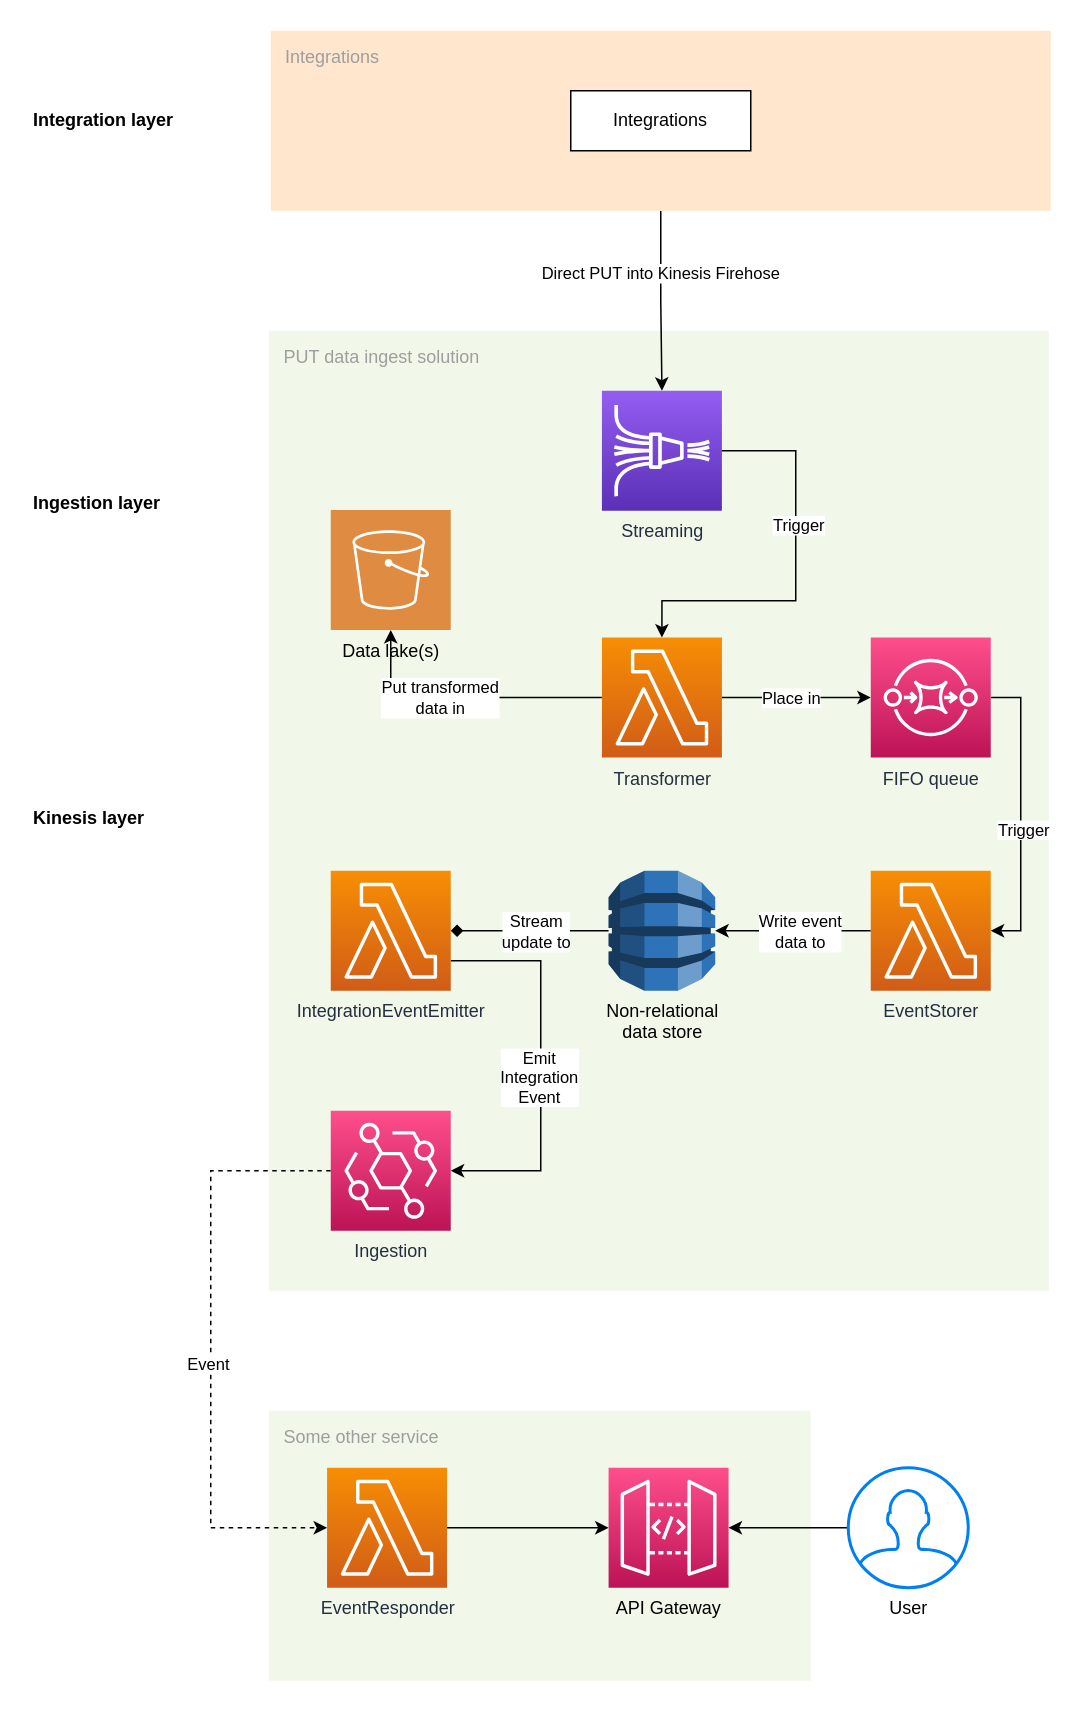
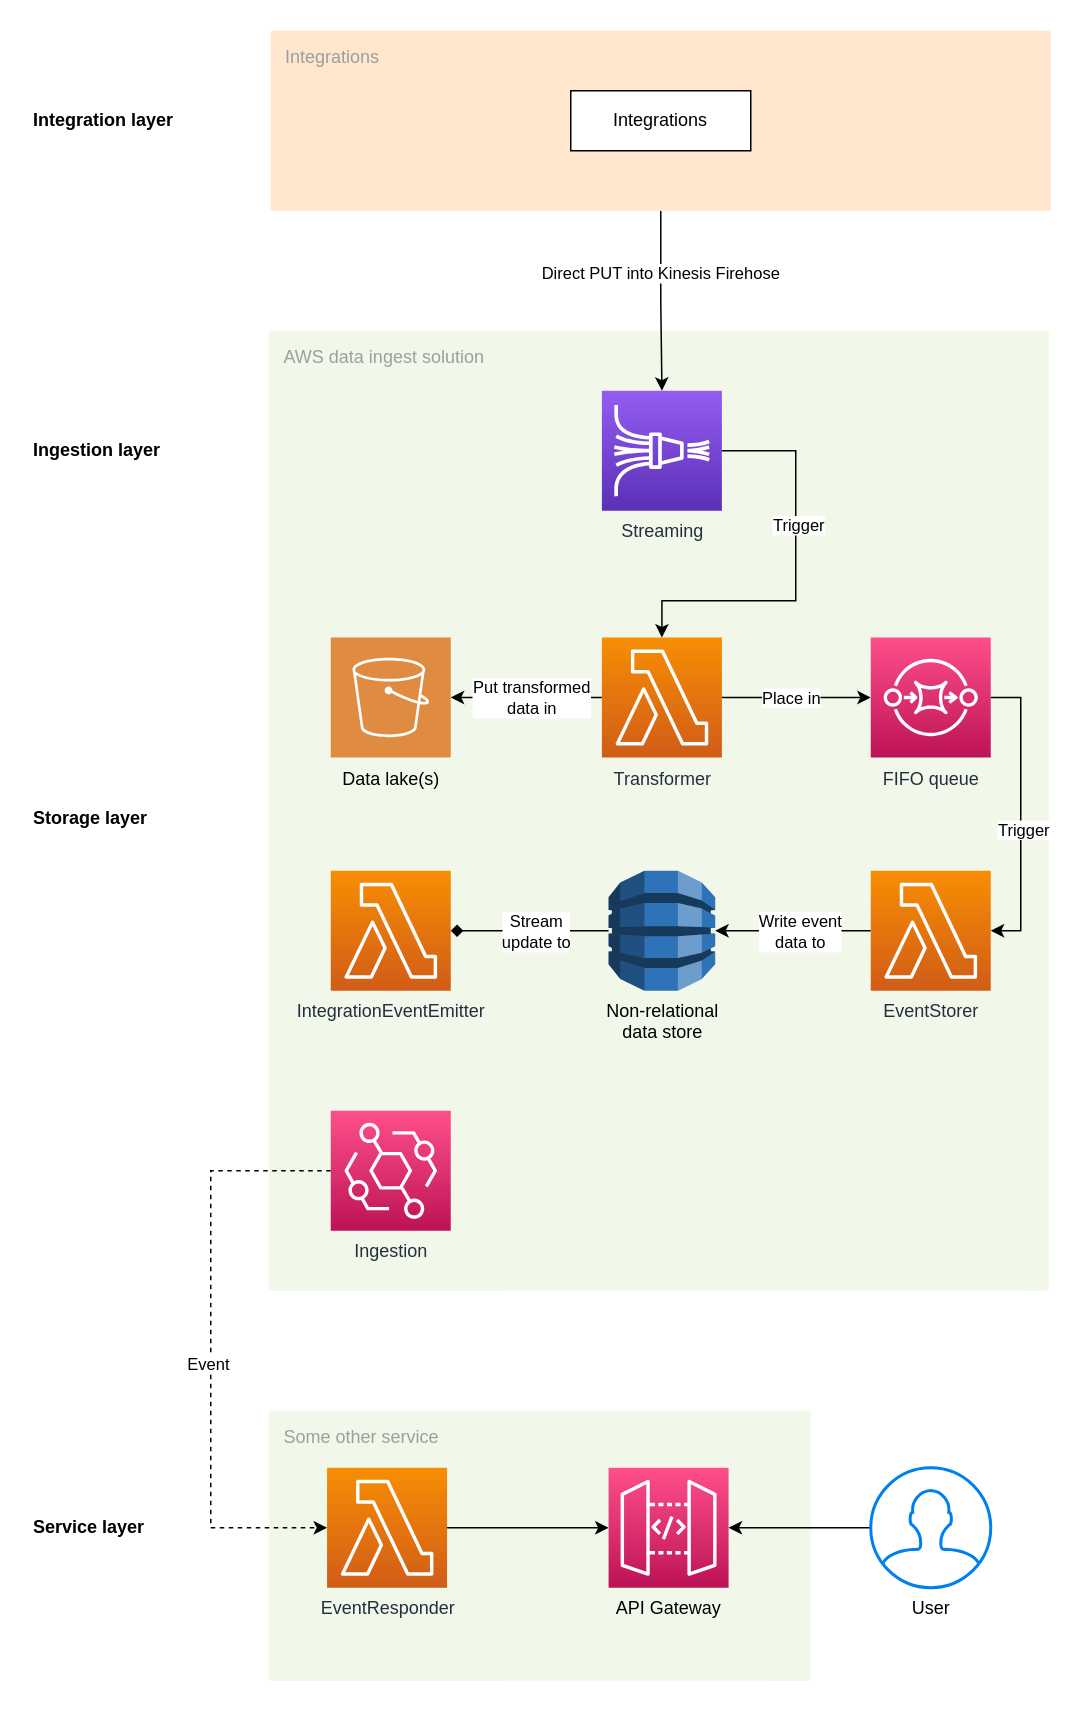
- <mxCell id="3" value="PUT data ingest solution" style="sketch=0;points=[[0,0,0],[0.25,0,0],[0.5,0,0],[0.75,0,0],[1,0,0],[1,0.25,0],[1,0.5,0],[1,0.75,0],[1,1,0],[0.75,1,0],[0.5,1,0],[0.25,1,0],[0,1,0],[0,0.75,0],[0,0.5,0],[0,0.25,0]];rounded=1;absoluteArcSize=1;arcSize=2;html=1;strokeColor=none;gradientColor=none;shadow=0;dashed=0;fontSize=12;fontColor=#9E9E9E;align=left;verticalAlign=top;spacing=10;spacingTop=-4;fillColor=#F1F8E9;" parent="1" vertex="1"><mxGeometry x="178.77" y="220" width="520" height="640" as="geometry" /></mxCell>
+ <mxCell id="3" value="AWS data ingest solution" style="sketch=0;points=[[0,0,0],[0.25,0,0],[0.5,0,0],[0.75,0,0],[1,0,0],[1,0.25,0],[1,0.5,0],[1,0.75,0],[1,1,0],[0.75,1,0],[0.5,1,0],[0.25,1,0],[0,1,0],[0,0.75,0],[0,0.5,0],[0,0.25,0]];rounded=1;absoluteArcSize=1;arcSize=2;html=1;strokeColor=none;gradientColor=none;shadow=0;dashed=0;fontSize=12;fontColor=#9E9E9E;align=left;verticalAlign=top;spacing=10;spacingTop=-4;fillColor=#F1F8E9;" parent="1" vertex="1"><mxGeometry x="178.77" y="220" width="520" height="640" as="geometry" /></mxCell>
- <mxCell id="13" value="Ingestion layer" style="text;html=1;strokeColor=none;fillColor=none;align=left;verticalAlign=middle;whiteSpace=wrap;rounded=0;fontStyle=1" parent="1" vertex="1"><mxGeometry x="20" y="322.5" width="100" height="25" as="geometry" /></mxCell>
+ <mxCell id="13" value="Ingestion layer" style="text;html=1;strokeColor=none;fillColor=none;align=left;verticalAlign=middle;whiteSpace=wrap;rounded=0;fontStyle=1" parent="1" vertex="1"><mxGeometry x="20" y="287.5" width="100" height="25" as="geometry" /></mxCell>
- <mxCell id="22" value="Data lake(s)" style="sketch=0;pointerEvents=1;shadow=0;dashed=0;html=1;strokeColor=none;fillColor=#DF8C42;labelPosition=center;verticalLabelPosition=bottom;verticalAlign=top;align=center;outlineConnect=0;shape=mxgraph.veeam2.aws_s3;" parent="1" vertex="1"><mxGeometry x="220" y="339.5" width="80" height="80" as="geometry" /></mxCell>
+ <mxCell id="22" value="Data lake(s)" style="sketch=0;pointerEvents=1;shadow=0;dashed=0;html=1;strokeColor=none;fillColor=#DF8C42;labelPosition=center;verticalLabelPosition=bottom;verticalAlign=top;align=center;outlineConnect=0;shape=mxgraph.veeam2.aws_s3;" parent="1" vertex="1"><mxGeometry x="220" y="424.5" width="80" height="80" as="geometry" /></mxCell>
- <mxCell id="12" value="Kinesis layer" style="text;html=1;strokeColor=none;fillColor=none;align=left;verticalAlign=middle;whiteSpace=wrap;rounded=0;fontStyle=1" parent="1" vertex="1"><mxGeometry x="20" y="530" width="100" height="30" as="geometry" /></mxCell>
+ <mxCell id="12" value="Storage layer" style="text;html=1;strokeColor=none;fillColor=none;align=left;verticalAlign=middle;whiteSpace=wrap;rounded=0;fontStyle=1" parent="1" vertex="1"><mxGeometry x="20" y="530" width="100" height="30" as="geometry" /></mxCell>
- <mxCell id="36" style="edgeStyle=orthogonalEdgeStyle;rounded=0;orthogonalLoop=1;jettySize=auto;html=1;exitX=1;exitY=0.75;exitDx=0;exitDy=0;exitPerimeter=0;entryX=1;entryY=0.5;entryDx=0;entryDy=0;entryPerimeter=0;" parent="1" source="38" target="21" edge="1"><mxGeometry relative="1" as="geometry"><Array as="points"><mxPoint x="360" y="640" /><mxPoint x="360" y="780" /></Array></mxGeometry></mxCell>
- <mxCell id="37" value="&lt;span style=&quot;text-align: right&quot;&gt;Emit&lt;/span&gt;&lt;br style=&quot;text-align: right&quot;&gt;&lt;span style=&quot;text-align: right&quot;&gt;Integration&lt;/span&gt;&lt;br style=&quot;text-align: right&quot;&gt;&lt;span style=&quot;text-align: right&quot;&gt;Event&lt;/span&gt;" style="edgeLabel;html=1;align=center;verticalAlign=middle;resizable=0;points=[];" parent="36" connectable="0" vertex="1"><mxGeometry x="-0.01" y="-2" relative="1" as="geometry"><mxPoint y="8" as="offset" /></mxGeometry></mxCell>
+ <mxCell id="28" value="Service layer" style="text;html=1;strokeColor=none;fillColor=none;align=left;verticalAlign=middle;whiteSpace=wrap;rounded=0;fontStyle=1" parent="1" vertex="1"><mxGeometry x="20" y="1003" width="100" height="30" as="geometry" /></mxCell>
- <mxCell id="40" value="User" style="html=1;verticalLabelPosition=bottom;align=center;labelBackgroundColor=#ffffff;verticalAlign=top;strokeWidth=2;strokeColor=#0080F0;shadow=0;dashed=0;shape=mxgraph.ios7.icons.user;" parent="1" vertex="1"><mxGeometry x="565" y="978" width="80" height="80" as="geometry" /></mxCell>
+ <mxCell id="40" value="User" style="html=1;verticalLabelPosition=bottom;align=center;labelBackgroundColor=#ffffff;verticalAlign=top;strokeWidth=2;strokeColor=#0080F0;shadow=0;dashed=0;shape=mxgraph.ios7.icons.user;" parent="1" vertex="1"><mxGeometry x="580" y="978" width="80" height="80" as="geometry" /></mxCell>
